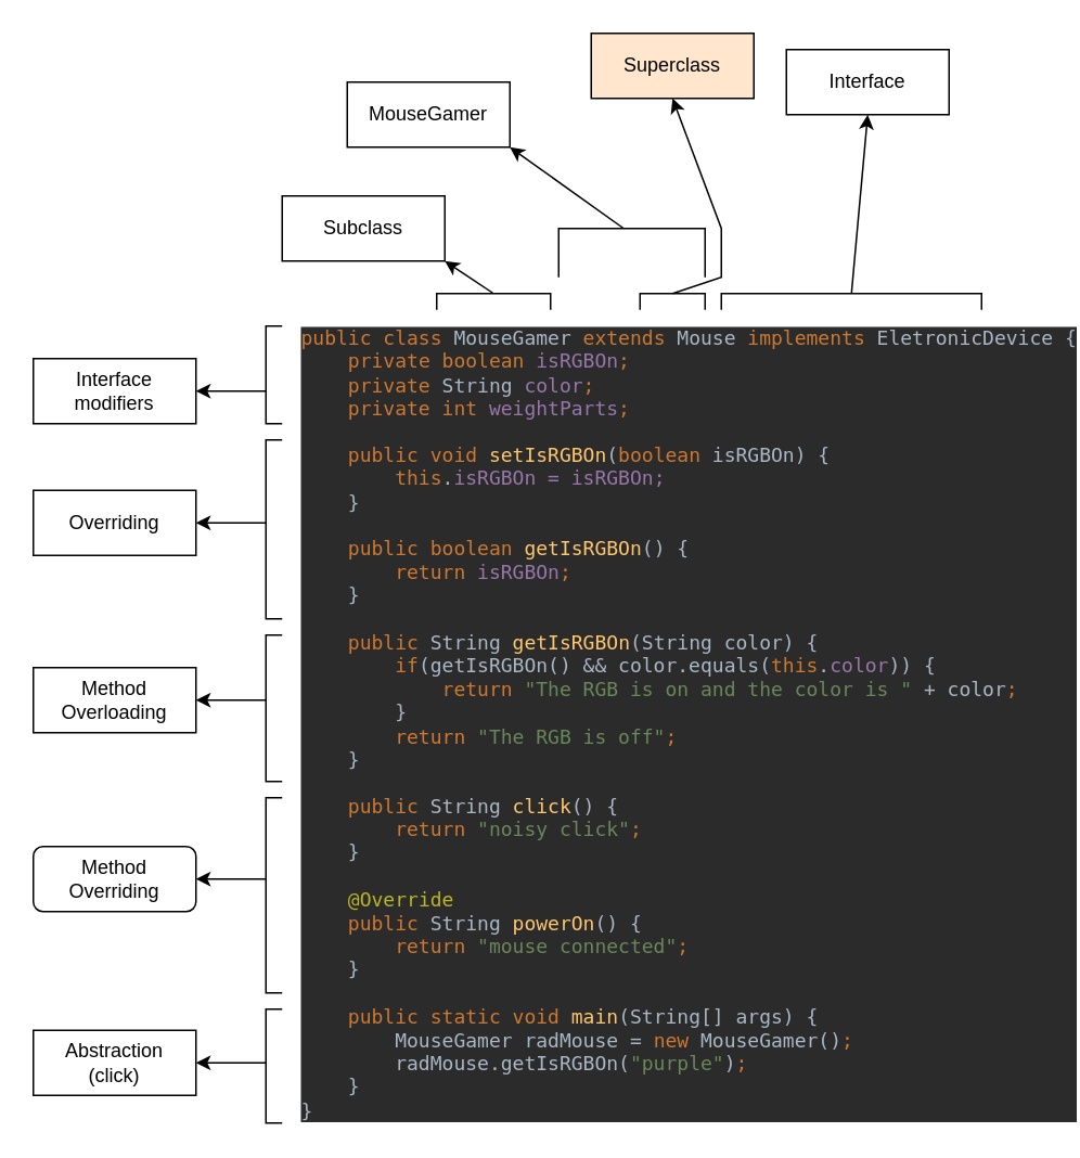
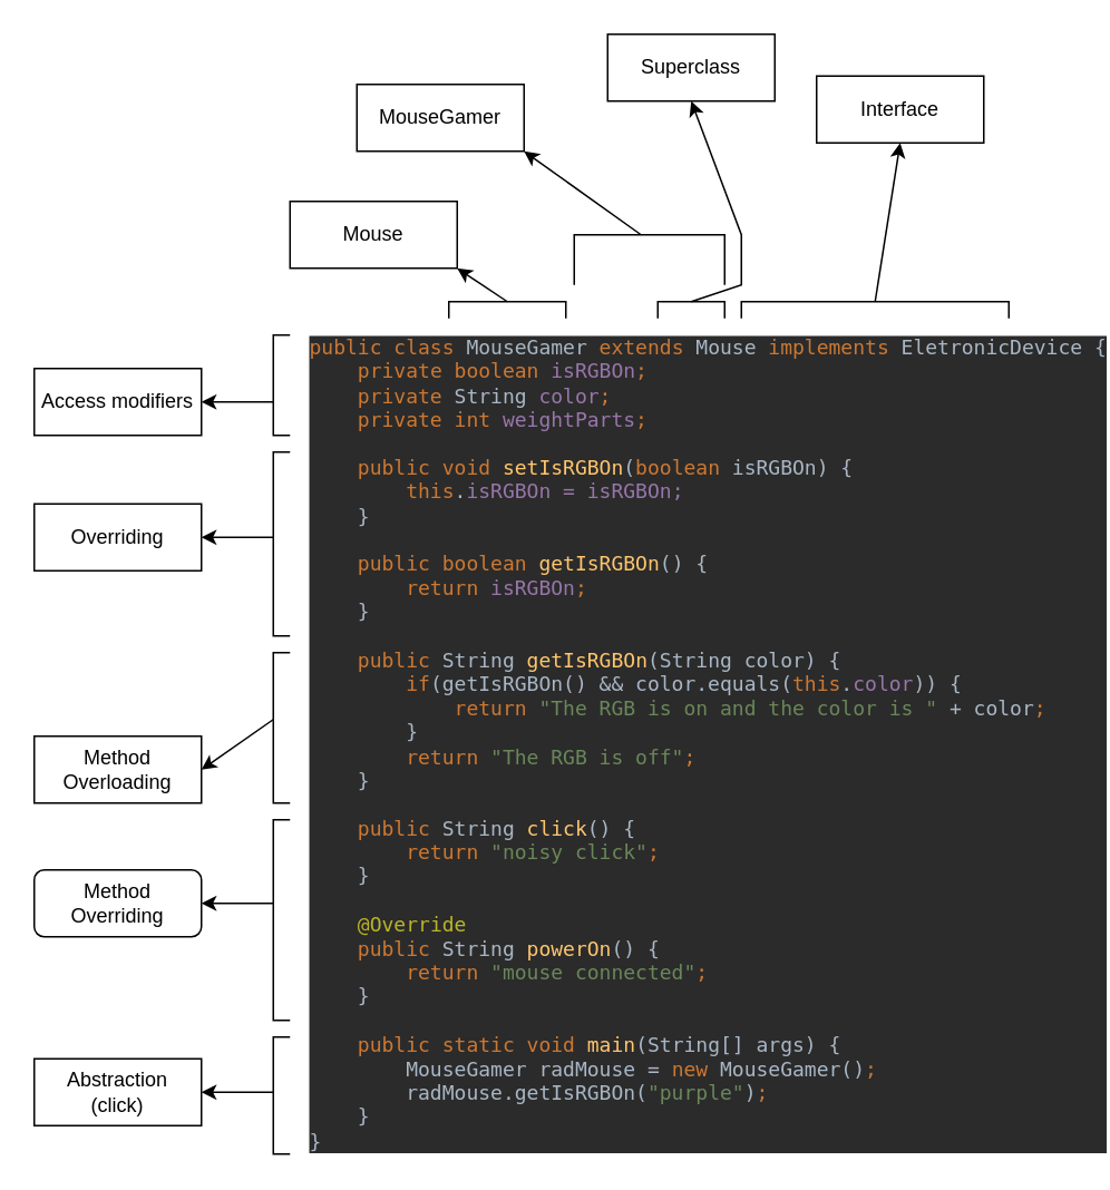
- <mxCell id="7" value="Superclass" style="rounded=0;whiteSpace=wrap;html=1;fillColor=#ffe6cc;" parent="1" vertex="1"><mxGeometry x="363" y="20" width="100" height="40" as="geometry" /></mxCell>
+ <mxCell id="7" value="Superclass" style="rounded=0;whiteSpace=wrap;html=1;" parent="1" vertex="1"><mxGeometry x="363" y="20" width="100" height="40" as="geometry" /></mxCell>
- <mxCell id="6" value="Interface" style="rounded=0;whiteSpace=wrap;html=1;" parent="1" vertex="1"><mxGeometry x="483" y="30" width="100" height="40" as="geometry" /></mxCell>
+ <mxCell id="6" value="Interface" style="rounded=0;whiteSpace=wrap;html=1;" parent="1" vertex="1"><mxGeometry x="488" y="45" width="100" height="40" as="geometry" /></mxCell>
- <mxCell id="24" value="Subclass" style="rounded=0;whiteSpace=wrap;html=1;" parent="1" vertex="1"><mxGeometry x="173" y="120" width="100" height="40" as="geometry" /></mxCell>
+ <mxCell id="24" value="Mouse" style="rounded=0;whiteSpace=wrap;html=1;" parent="1" vertex="1"><mxGeometry x="173" y="120" width="100" height="40" as="geometry" /></mxCell>
- <mxCell id="13" value="Interface modifiers" style="rounded=0;whiteSpace=wrap;html=1;" parent="1" vertex="1"><mxGeometry x="20" y="220" width="100" height="40" as="geometry" /></mxCell>
+ <mxCell id="13" value="Access modifiers" style="rounded=0;whiteSpace=wrap;html=1;" parent="1" vertex="1"><mxGeometry x="20" y="220" width="100" height="40" as="geometry" /></mxCell>
- <mxCell id="16" value="Method&lt;br&gt;Overloading" style="rounded=0;whiteSpace=wrap;html=1;" parent="1" vertex="1"><mxGeometry x="20" y="410" width="100" height="40" as="geometry" /></mxCell>
+ <mxCell id="16" value="Method&lt;br&gt;Overloading" style="rounded=0;whiteSpace=wrap;html=1;" parent="1" vertex="1"><mxGeometry x="20" y="440" width="100" height="40" as="geometry" /></mxCell>
